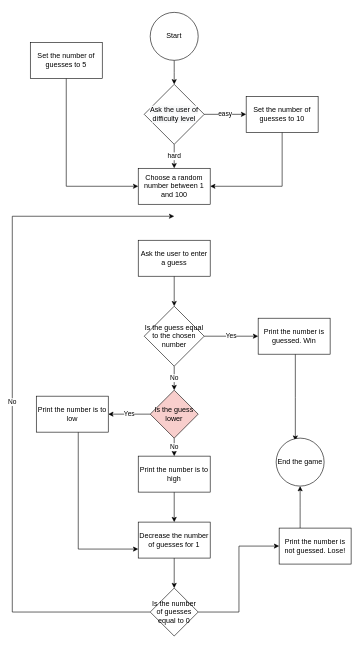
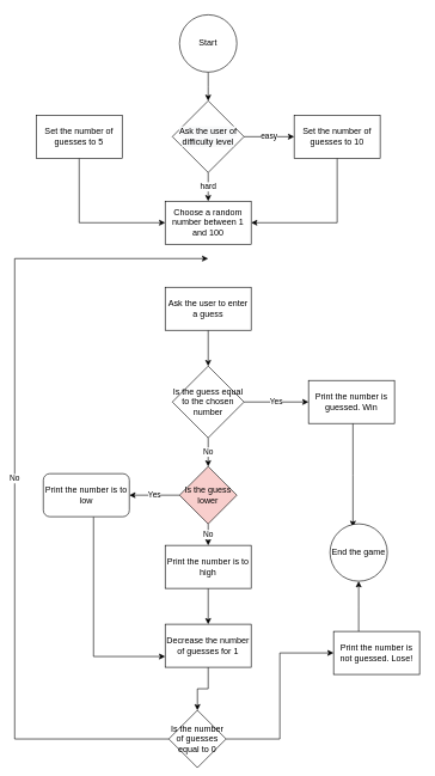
- <mxCell id="8" value="Set the number of guesses to 5" style="whiteSpace=wrap;html=1;" vertex="1" parent="1"><mxGeometry x="50" y="70" width="120" height="60" as="geometry" /></mxCell>
+ <mxCell id="8" value="Set the number of guesses to 5" style="whiteSpace=wrap;html=1;" vertex="1" parent="1"><mxGeometry x="50" y="160" width="120" height="60" as="geometry" /></mxCell>
- <mxCell id="23" value="Print the number is to low" style="whiteSpace=wrap;html=1;rounded=0;" vertex="1" parent="1"><mxGeometry x="60" y="660" width="120" height="60" as="geometry" /></mxCell>
+ <mxCell id="23" value="Print the number is to low" style="whiteSpace=wrap;html=1;rounded=1;" vertex="1" parent="1"><mxGeometry x="60" y="660" width="120" height="60" as="geometry" /></mxCell>
- <mxCell id="30" value="Is the number of guesses equal to 0" style="rhombus;whiteSpace=wrap;html=1;rounded=0;" vertex="1" parent="1"><mxGeometry x="250" y="980" width="80" height="80" as="geometry" /></mxCell>
+ <mxCell id="30" value="Is the number of guesses equal to 0" style="rhombus;whiteSpace=wrap;html=1;rounded=0;" vertex="1" parent="1"><mxGeometry x="235" y="990" width="80" height="80" as="geometry" /></mxCell>
